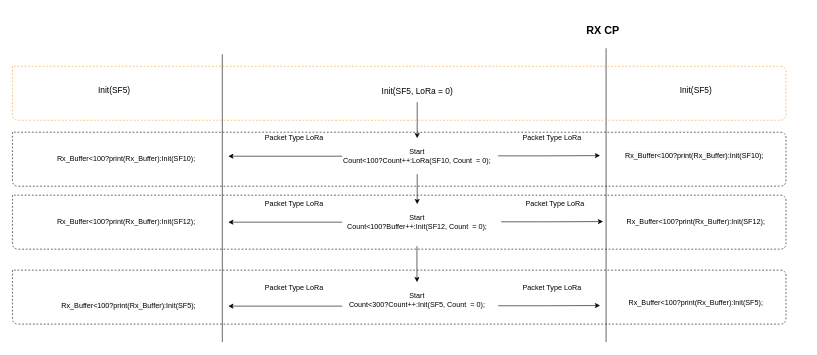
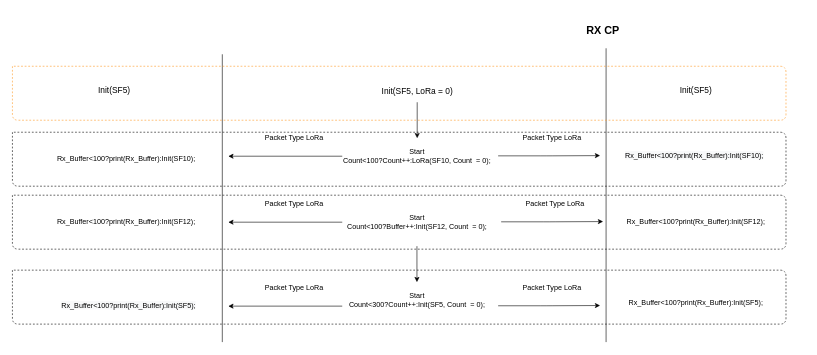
- <mxCell id="25" value="" style="endArrow=classic;html=1;exitX=0.5;exitY=1;exitDx=0;exitDy=0;" edge="1" parent="1" source="10" target="17"><mxGeometry width="50" height="50" relative="1" as="geometry"><mxPoint x="780" y="470" as="sourcePoint" /><mxPoint x="830" y="420" as="targetPoint" /></mxGeometry></mxCell>
